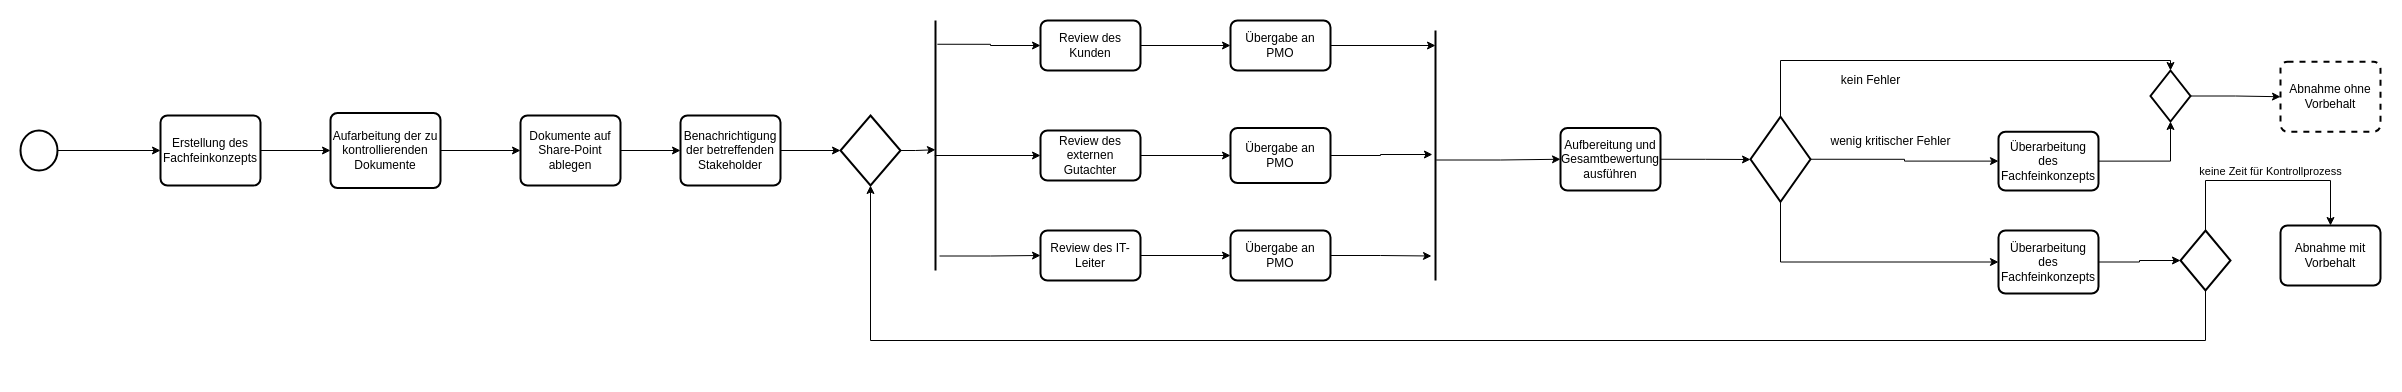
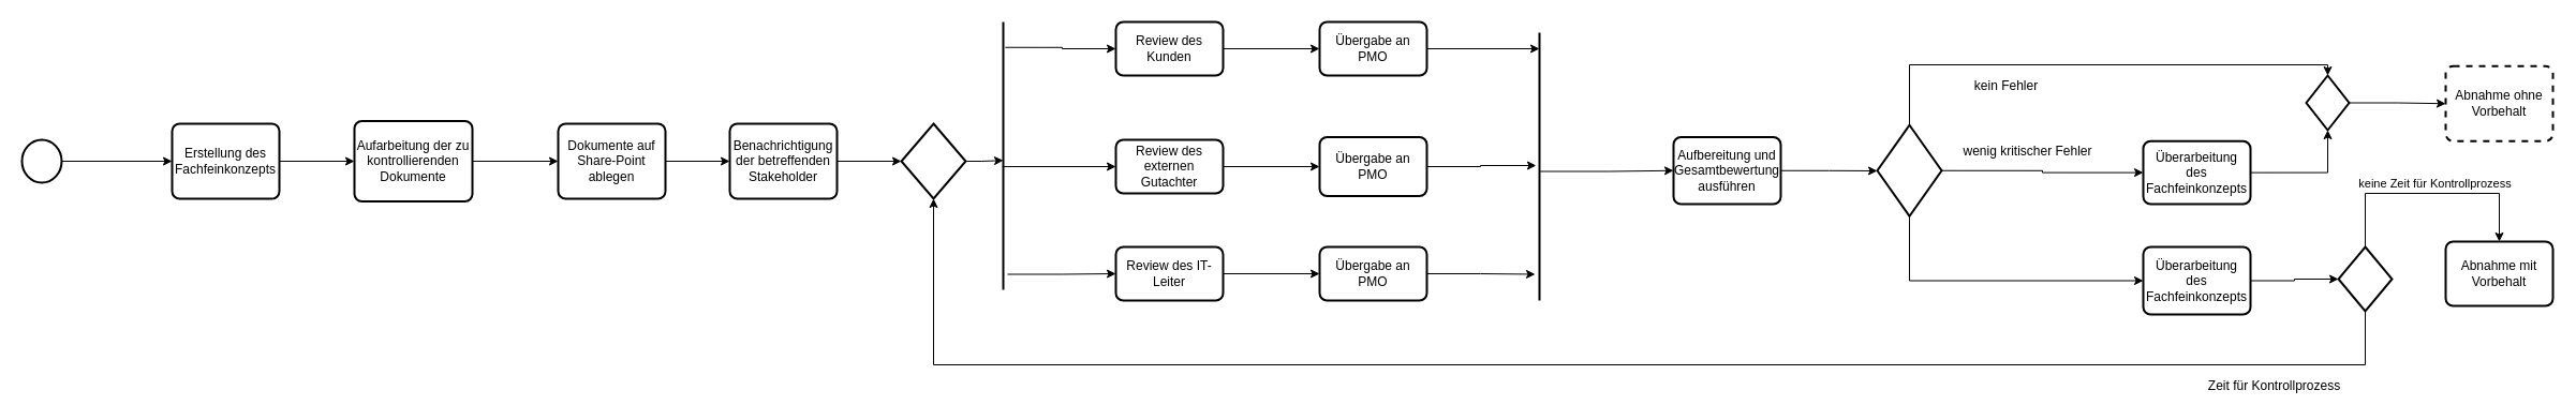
+ <mxCell id="49" value="Zeit für Kontrollprozess" style="text;html=1;align=center;verticalAlign=middle;resizable=0;points=[];autosize=1;strokeColor=none;fillColor=none;" vertex="1" parent="1"><mxGeometry x="2050" y="350" width="140" height="20" as="geometry" /></mxCell>
